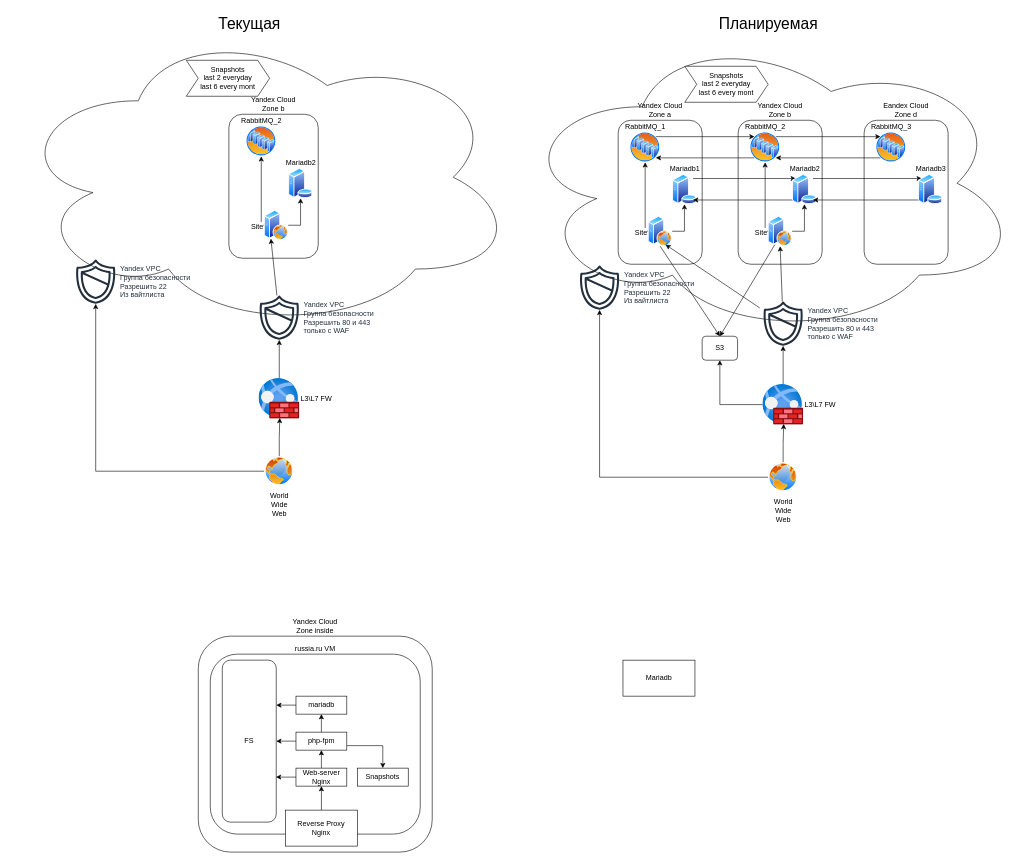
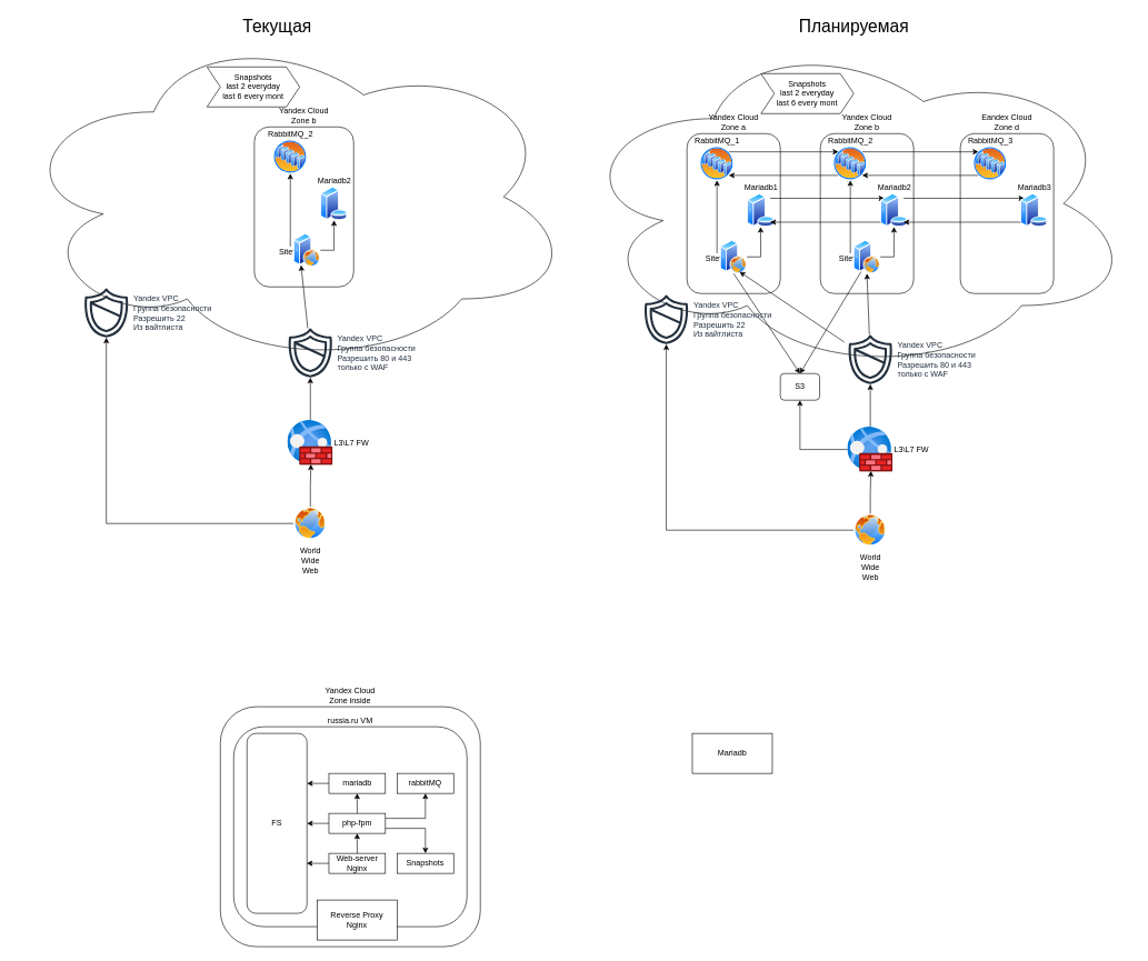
+ <mxCell id="73" value="rabbitMQ" style="rounded=0;whiteSpace=wrap;html=1;" vertex="1" parent="1"><mxGeometry x="595.25" y="1160" width="84.75" height="30" as="geometry" /></mxCell>
+ <mxCell id="66" style="edgeStyle=orthogonalEdgeStyle;rounded=0;orthogonalLoop=1;jettySize=auto;html=1;exitX=1;exitY=0.25;exitDx=0;exitDy=0;entryX=0.5;entryY=1;entryDx=0;entryDy=0;" edge="1" parent="1" source="69" target="73"><mxGeometry relative="1" as="geometry" /></mxCell>
- <mxCell id="60" style="edgeStyle=orthogonalEdgeStyle;rounded=0;orthogonalLoop=1;jettySize=auto;html=1;exitX=0.5;exitY=0;exitDx=0;exitDy=0;entryX=0.5;entryY=1;entryDx=0;entryDy=0;" edge="1" parent="1" source="61" target="63"><mxGeometry relative="1" as="geometry" /></mxCell>
